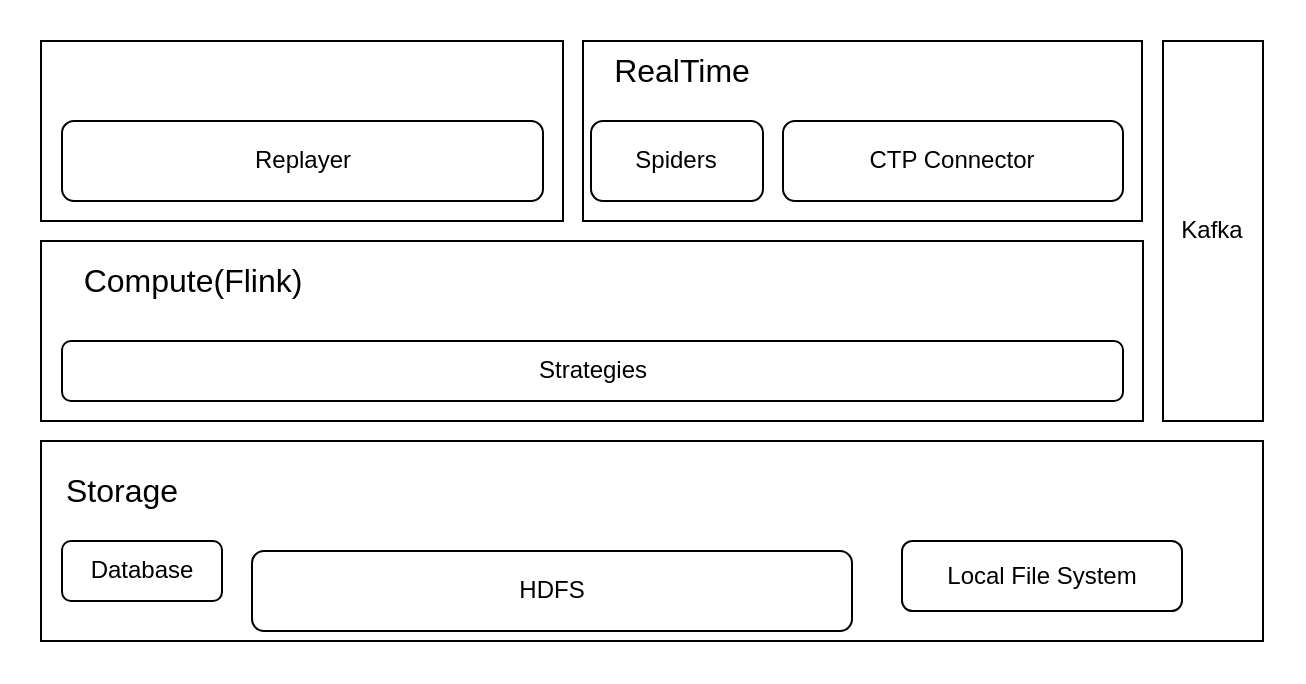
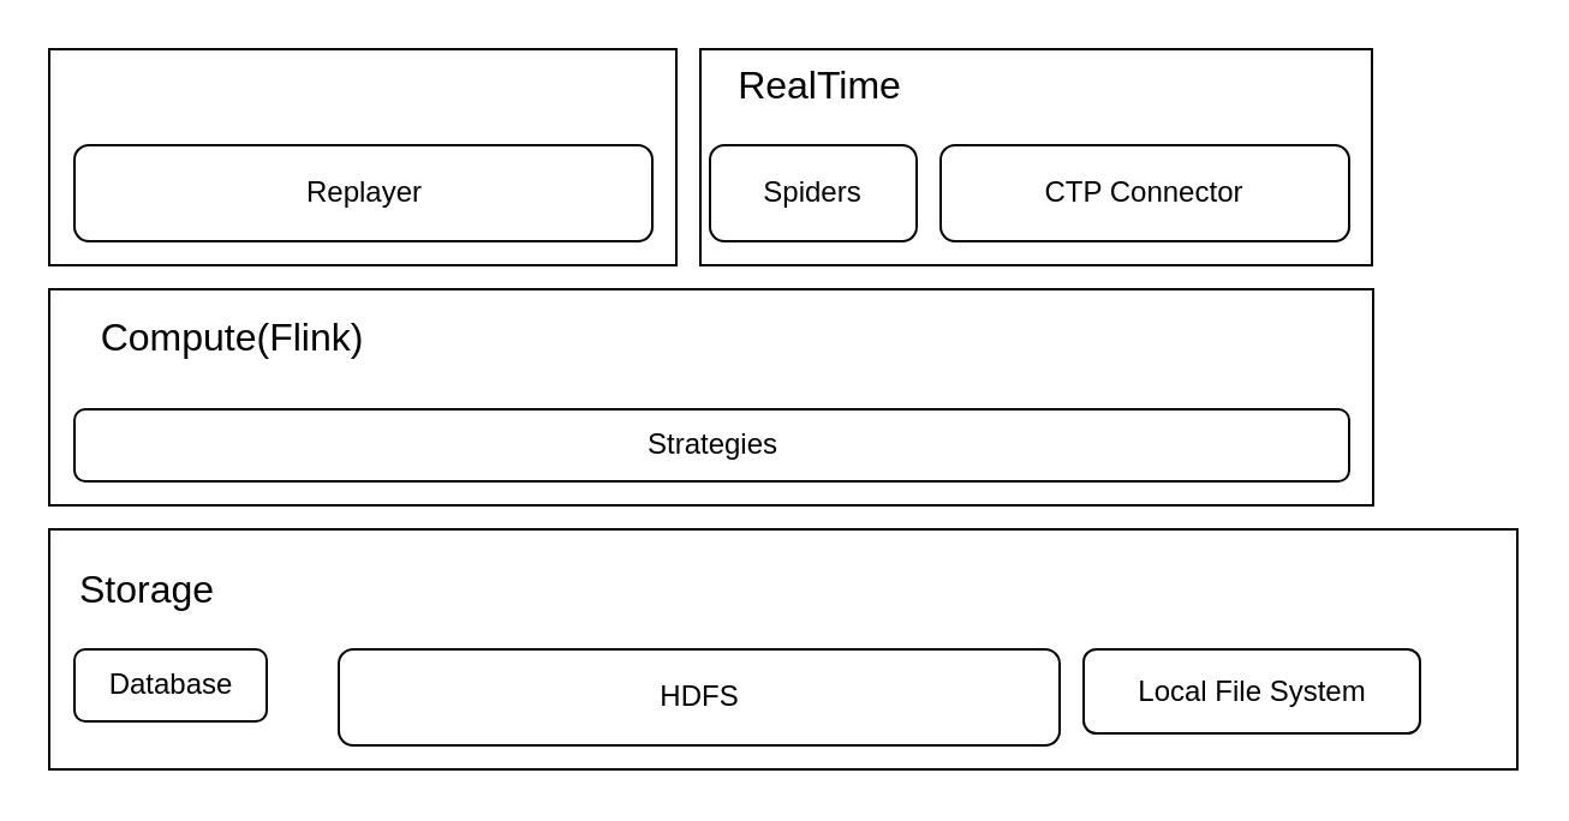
- <mxCell id="7" value="Kafka" style="rounded=0;whiteSpace=wrap;html=1;" parent="1" vertex="1"><mxGeometry x="581" y="20" width="50" height="190" as="geometry" /></mxCell>
- <mxCell id="5" value="HDFS" style="rounded=1;whiteSpace=wrap;html=1;" parent="1" vertex="1"><mxGeometry x="125.5" y="275" width="300" height="40" as="geometry" /></mxCell>
+ <mxCell id="5" value="HDFS" style="rounded=1;whiteSpace=wrap;html=1;" parent="1" vertex="1"><mxGeometry x="140.5" y="270" width="300" height="40" as="geometry" /></mxCell>
